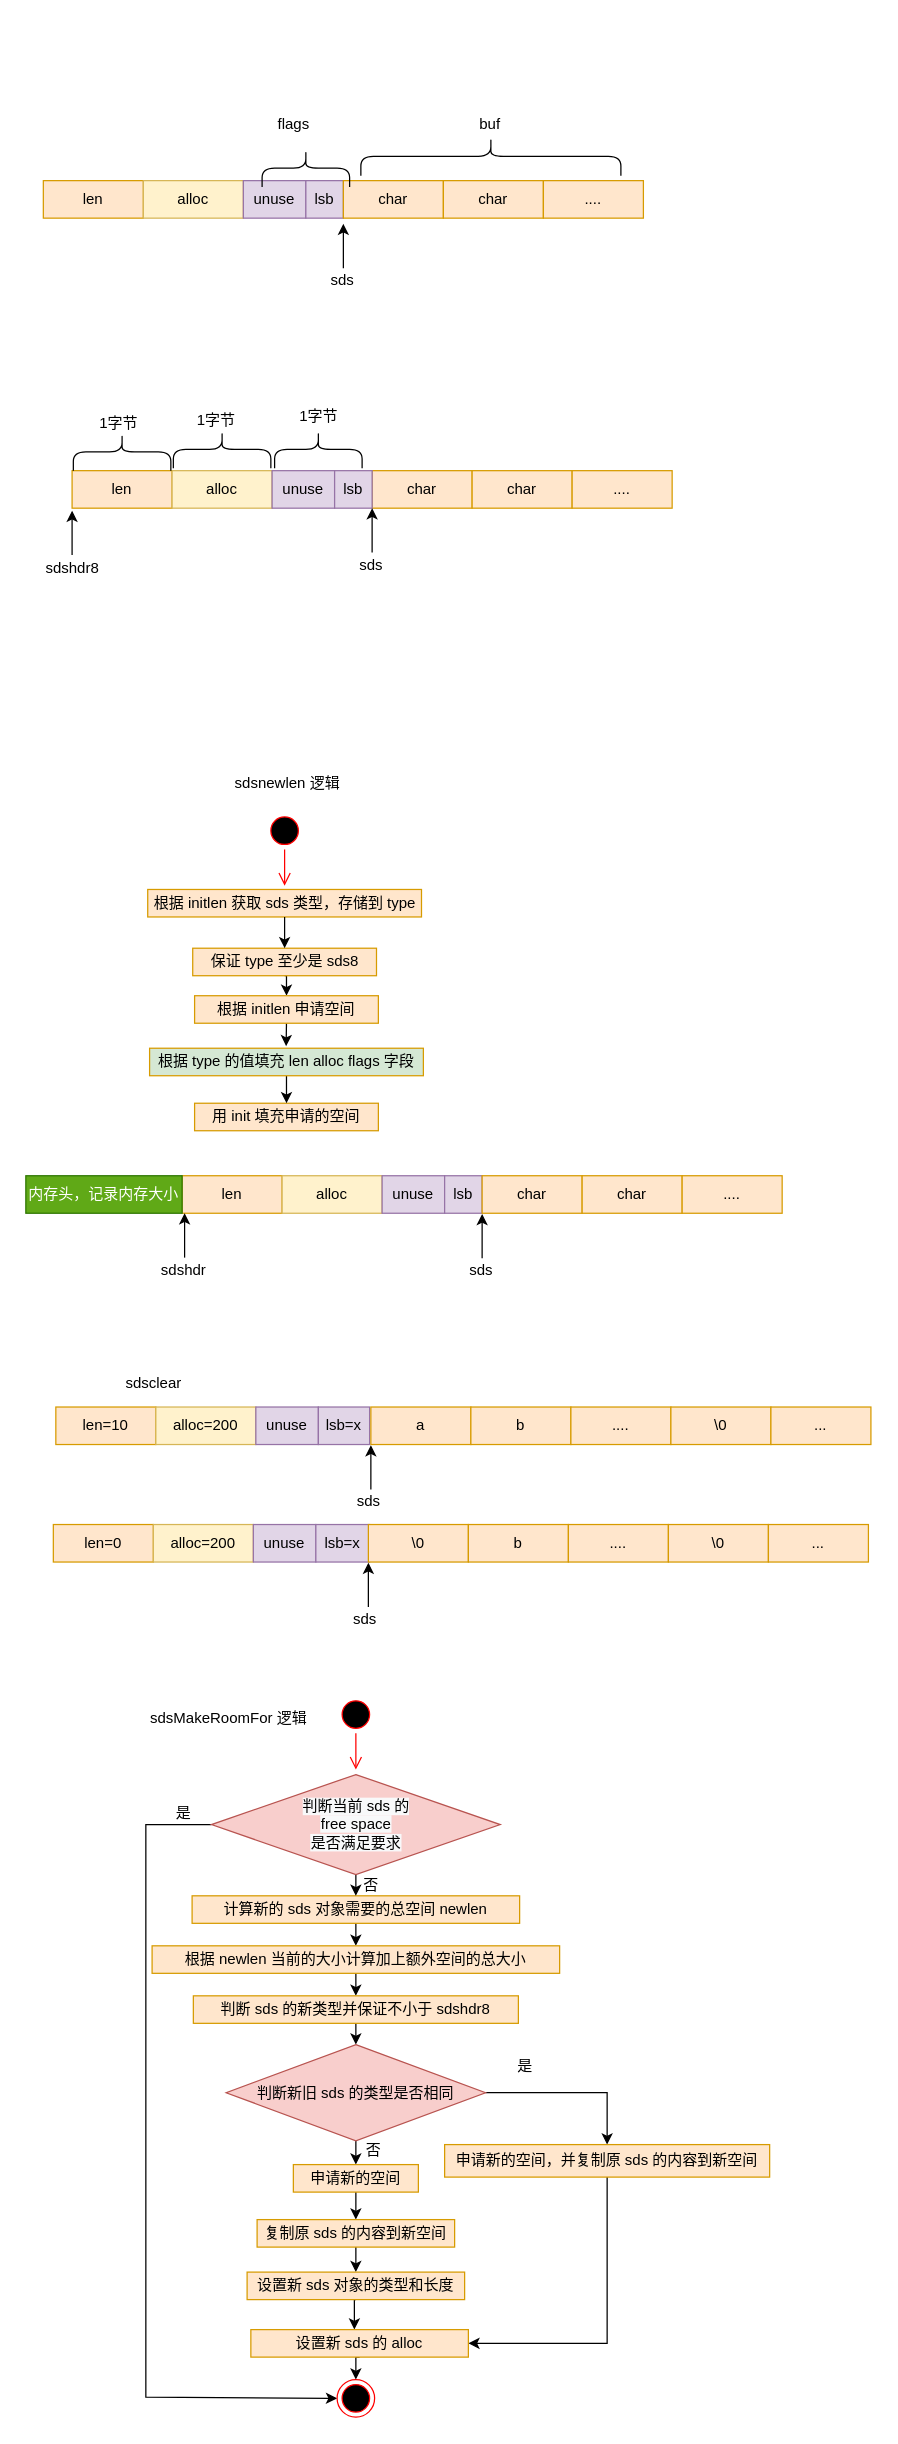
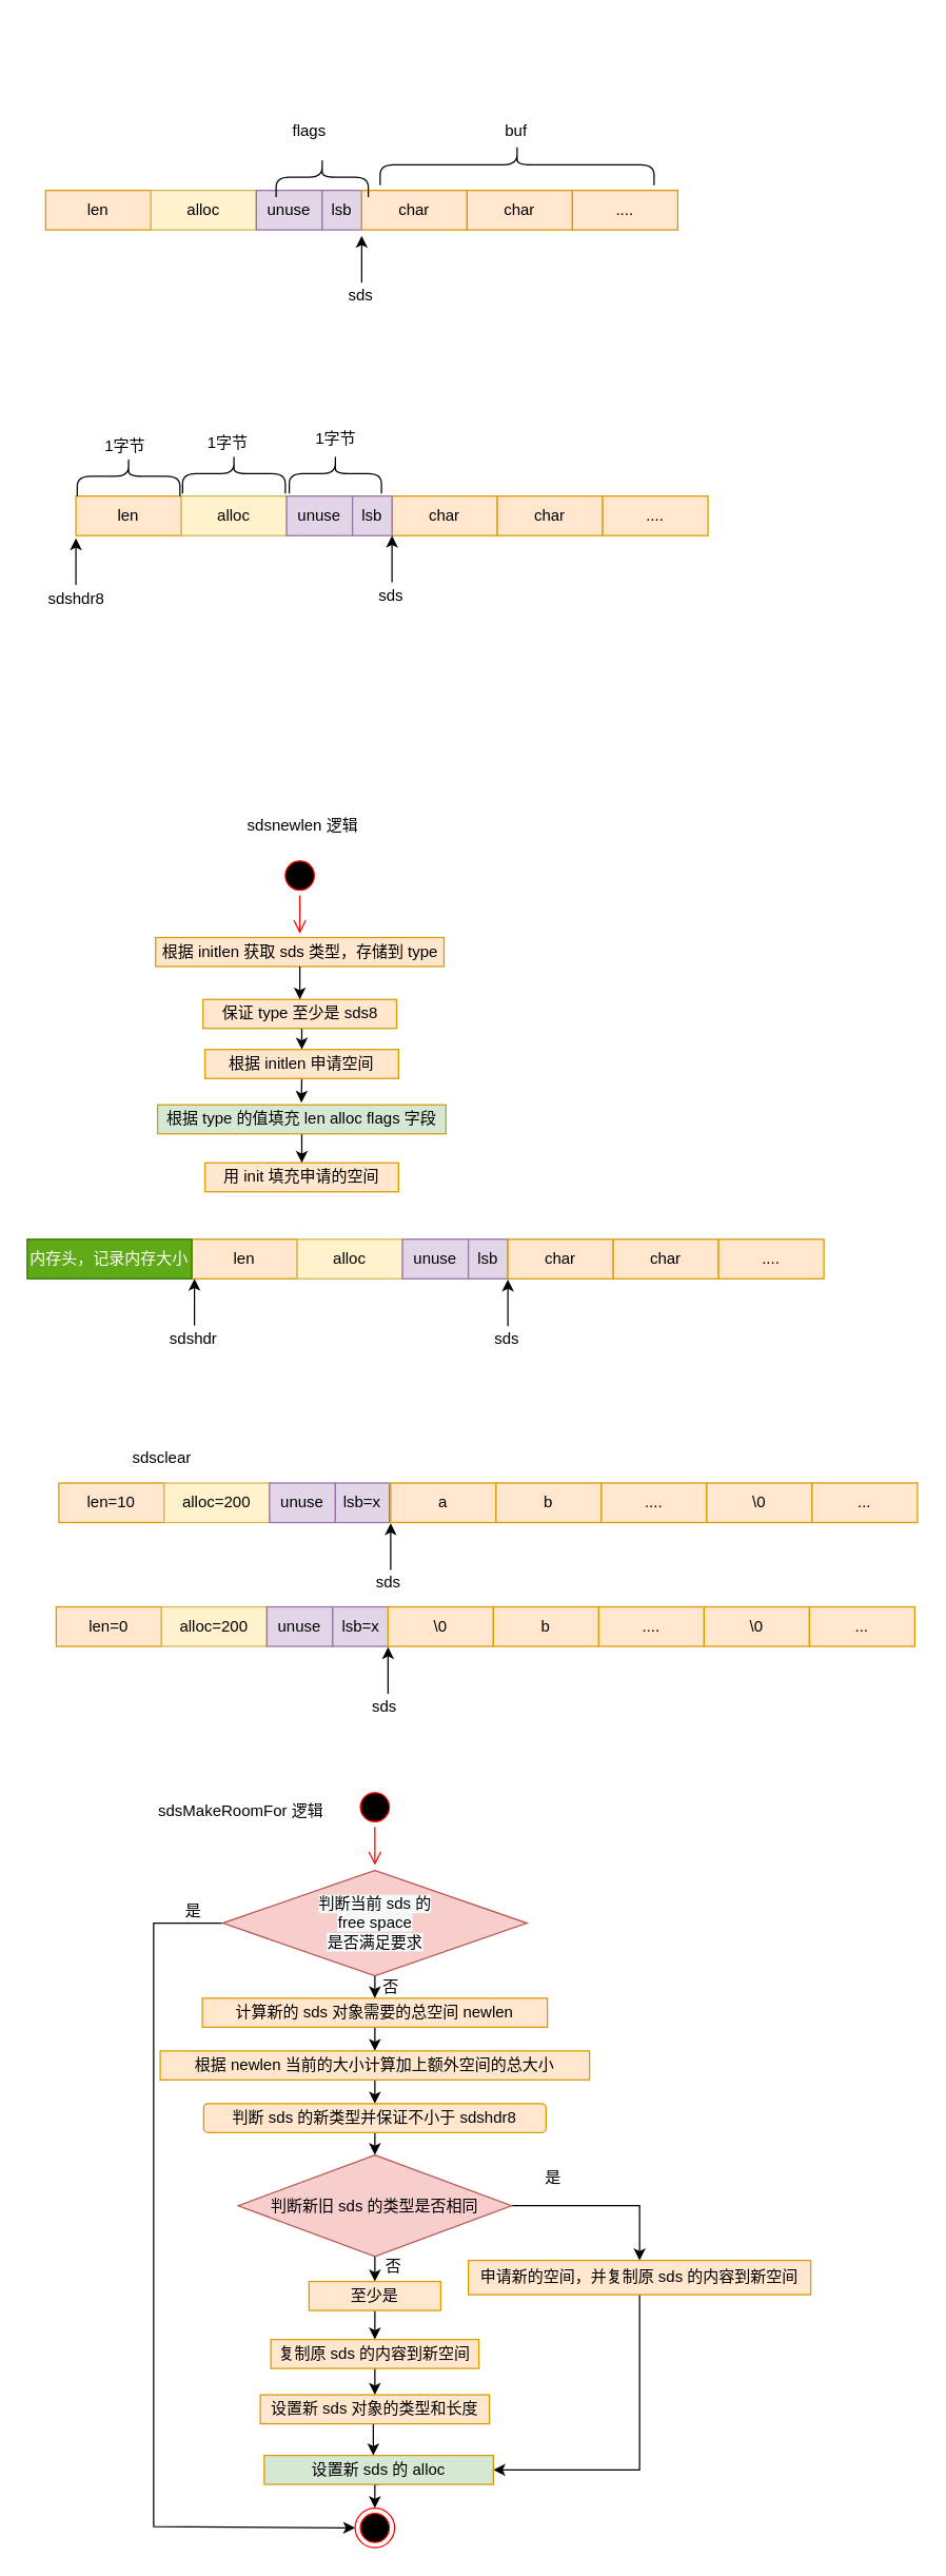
- <mxCell id="91" value="判断 sds 的新类型并保证不小于 sdshdr8" style="rounded=0;whiteSpace=wrap;html=1;fillColor=#ffe6cc;strokeColor=#d79b00;" vertex="1" parent="1"><mxGeometry x="154" y="1596" width="260" height="22" as="geometry" /></mxCell>
+ <mxCell id="91" value="判断 sds 的新类型并保证不小于 sdshdr8" style="whiteSpace=wrap;html=1;fillColor=#ffe6cc;strokeColor=#d79b00;rounded=1;" vertex="1" parent="1"><mxGeometry x="154" y="1596" width="260" height="22" as="geometry" /></mxCell>
- <mxCell id="98" value="申请新的空间" style="rounded=0;whiteSpace=wrap;html=1;fillColor=#ffe6cc;strokeColor=#d79b00;" vertex="1" parent="1"><mxGeometry x="234" y="1731" width="100" height="22" as="geometry" /></mxCell>
+ <mxCell id="98" value="至少是" style="rounded=0;whiteSpace=wrap;html=1;fillColor=#ffe6cc;strokeColor=#d79b00;" vertex="1" parent="1"><mxGeometry x="234" y="1731" width="100" height="22" as="geometry" /></mxCell>
- <mxCell id="104" value="设置新 sds 的 alloc" style="rounded=0;whiteSpace=wrap;html=1;fillColor=#ffe6cc;strokeColor=#d79b00;" vertex="1" parent="1"><mxGeometry x="200" y="1863" width="174" height="22" as="geometry" /></mxCell>
+ <mxCell id="104" value="设置新 sds 的 alloc" style="rounded=0;whiteSpace=wrap;html=1;fillColor=#d5e8d4;strokeColor=#d79b00;" vertex="1" parent="1"><mxGeometry x="200" y="1863" width="174" height="22" as="geometry" /></mxCell>
